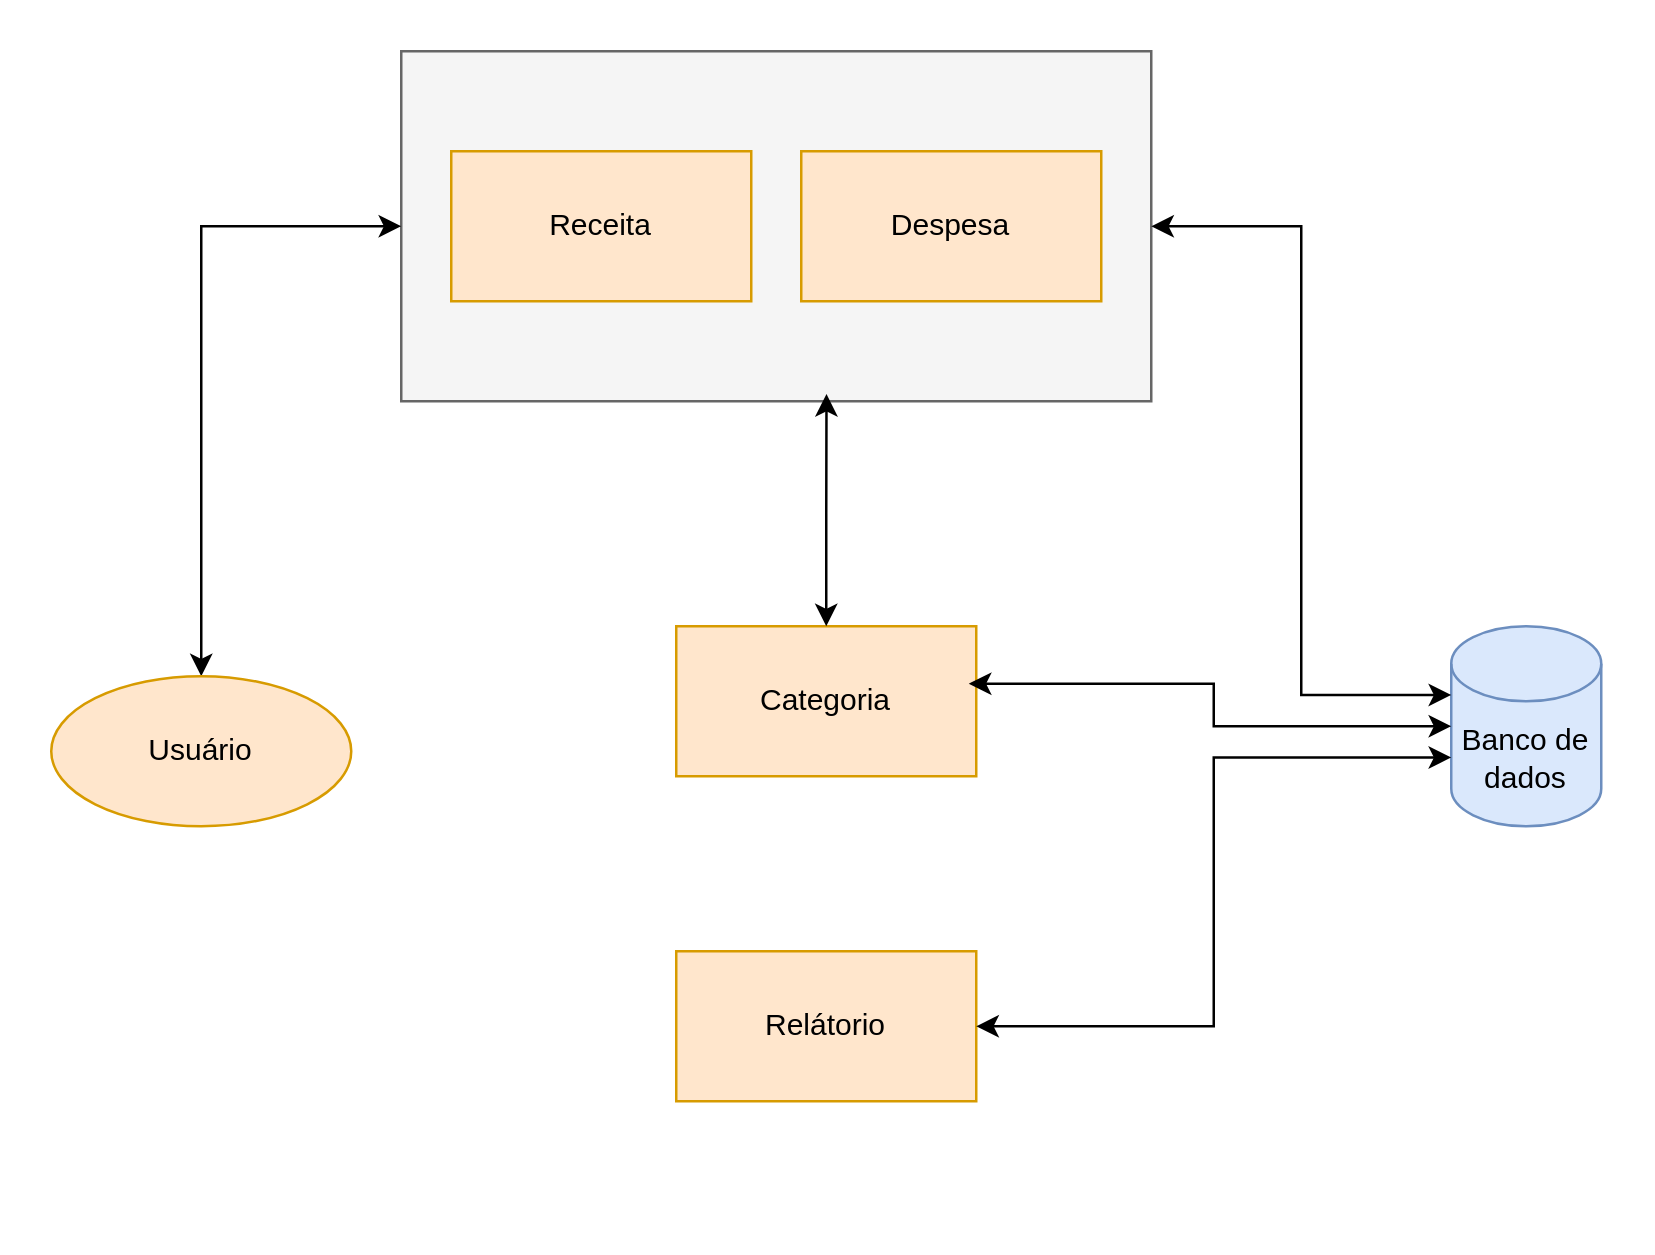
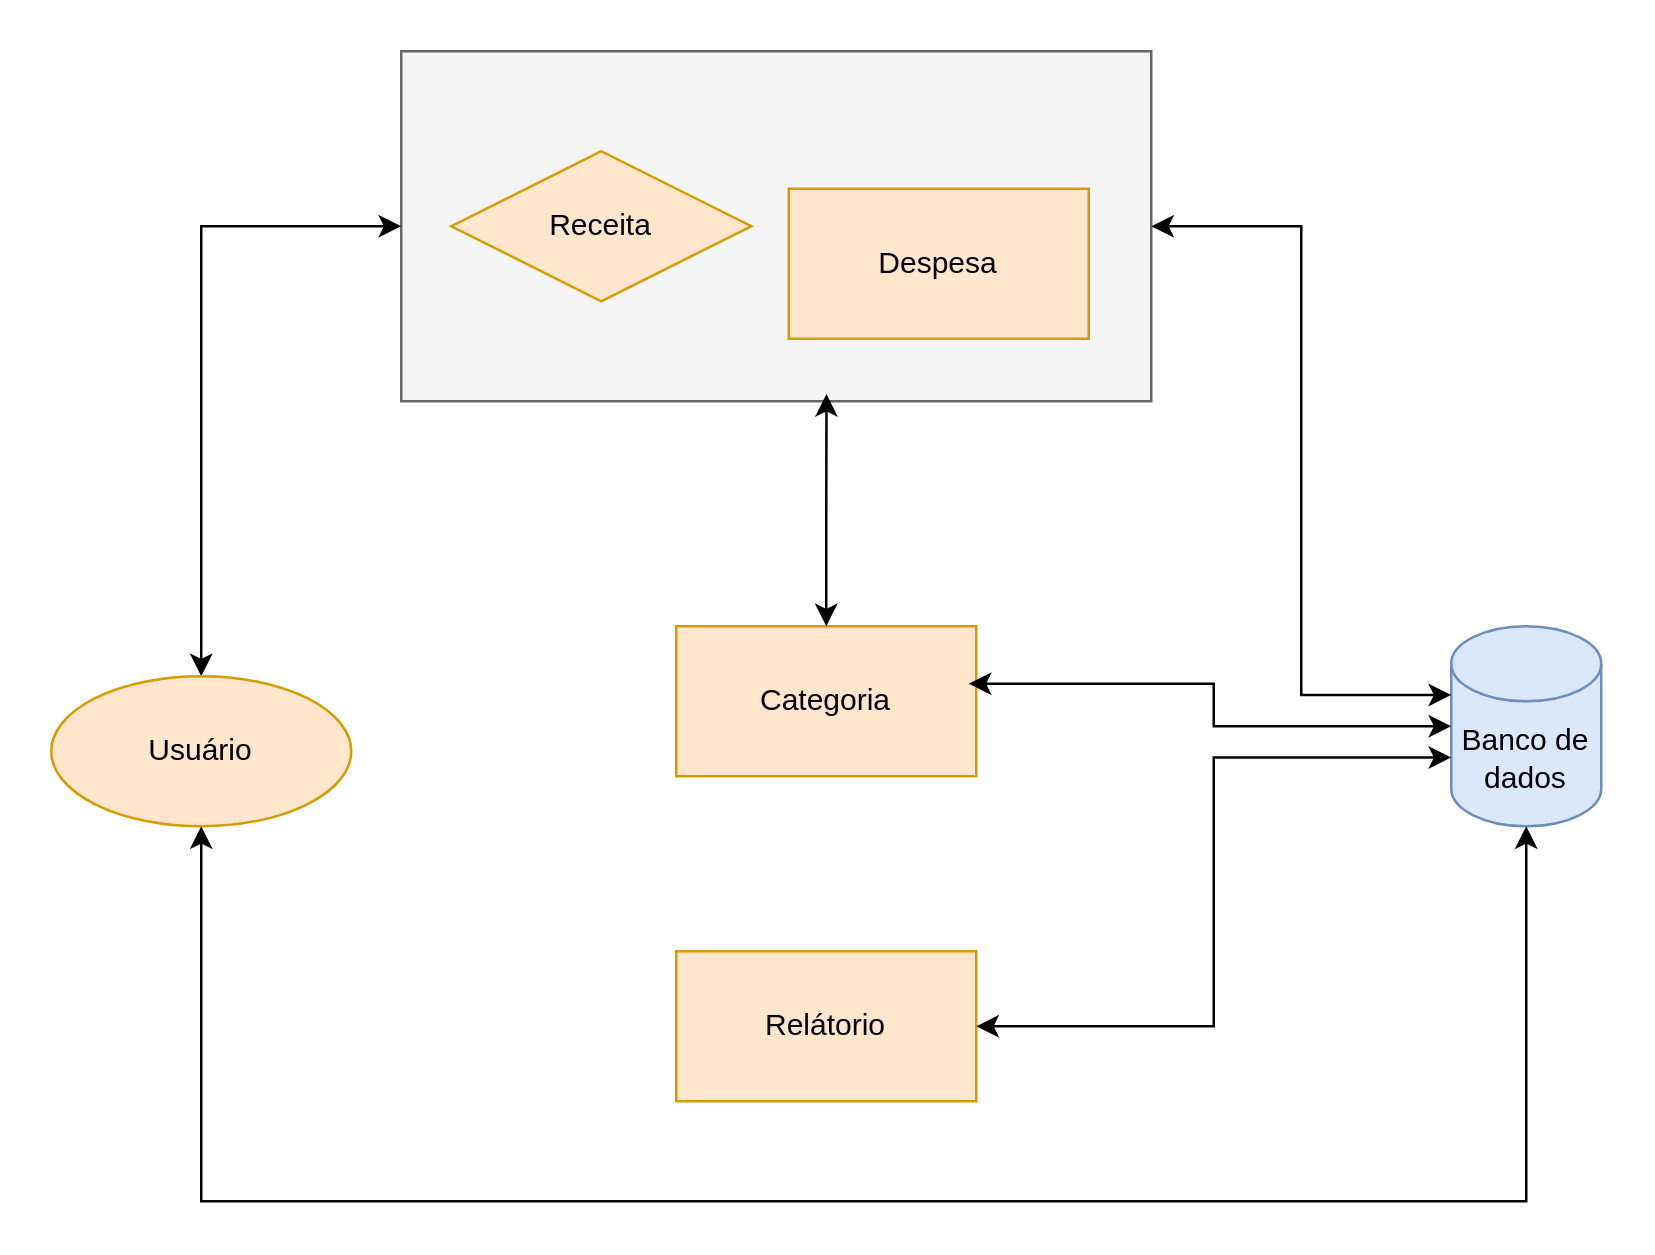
- <mxCell id="6" value="Receita" style="rounded=0;whiteSpace=wrap;html=1;fillColor=#ffe6cc;strokeColor=#d79b00;" vertex="1" parent="1"><mxGeometry x="180" y="60" width="120" height="60" as="geometry" /></mxCell>
+ <mxCell id="6" value="Receita" style="rhombus;whiteSpace=wrap;html=1;fillColor=#ffe6cc;strokeColor=#d79b00;" vertex="1" parent="1"><mxGeometry x="180" y="60" width="120" height="60" as="geometry" /></mxCell>
- <mxCell id="3" value="Despesa" style="rounded=0;whiteSpace=wrap;html=1;fillColor=#ffe6cc;strokeColor=#d79b00;" vertex="1" parent="1"><mxGeometry x="320" y="60" width="120" height="60" as="geometry" /></mxCell>
+ <mxCell id="3" value="Despesa" style="rounded=0;whiteSpace=wrap;html=1;fillColor=#ffe6cc;strokeColor=#d79b00;" vertex="1" parent="1"><mxGeometry x="315" y="75" width="120" height="60" as="geometry" /></mxCell>
+ <mxCell id="12" style="edgeStyle=orthogonalEdgeStyle;rounded=0;orthogonalLoop=1;jettySize=auto;html=1;entryX=0.5;entryY=1;entryDx=0;entryDy=0;entryPerimeter=0;startArrow=classic;startFill=1;" edge="1" parent="1" source="5" target="10"><mxGeometry relative="1" as="geometry"><Array as="points"><mxPoint x="80" y="480" /><mxPoint x="610" y="480" /></Array></mxGeometry></mxCell>
